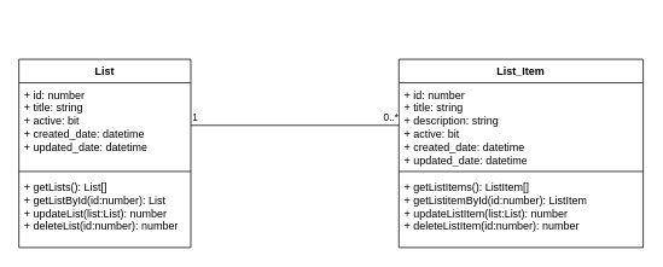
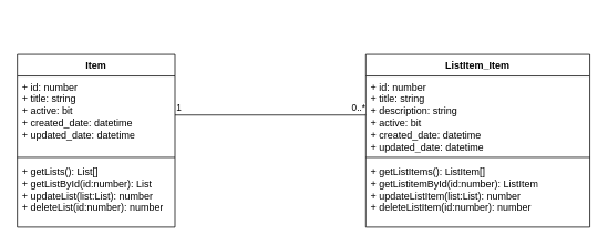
- <mxCell id="5" value="List" style="swimlane;fontStyle=1;align=center;verticalAlign=top;childLayout=stackLayout;horizontal=1;startSize=26;horizontalStack=0;resizeParent=1;resizeParentMax=0;resizeLast=0;collapsible=1;marginBottom=0;whiteSpace=wrap;html=1;" vertex="1" parent="1"><mxGeometry x="20" y="65" width="190" height="208" as="geometry" /></mxCell>
+ <mxCell id="5" value="Item" style="swimlane;fontStyle=1;align=center;verticalAlign=top;childLayout=stackLayout;horizontal=1;startSize=26;horizontalStack=0;resizeParent=1;resizeParentMax=0;resizeLast=0;collapsible=1;marginBottom=0;whiteSpace=wrap;html=1;" vertex="1" parent="1"><mxGeometry x="20" y="65" width="190" height="208" as="geometry" /></mxCell>
- <mxCell id="9" value="List_Item" style="swimlane;fontStyle=1;align=center;verticalAlign=top;childLayout=stackLayout;horizontal=1;startSize=26;horizontalStack=0;resizeParent=1;resizeParentMax=0;resizeLast=0;collapsible=1;marginBottom=0;whiteSpace=wrap;html=1;" vertex="1" parent="1"><mxGeometry x="440" y="65" width="270" height="208" as="geometry" /></mxCell>
+ <mxCell id="9" value="ListItem_Item" style="swimlane;fontStyle=1;align=center;verticalAlign=top;childLayout=stackLayout;horizontal=1;startSize=26;horizontalStack=0;resizeParent=1;resizeParentMax=0;resizeLast=0;collapsible=1;marginBottom=0;whiteSpace=wrap;html=1;" vertex="1" parent="1"><mxGeometry x="440" y="65" width="270" height="208" as="geometry" /></mxCell>
